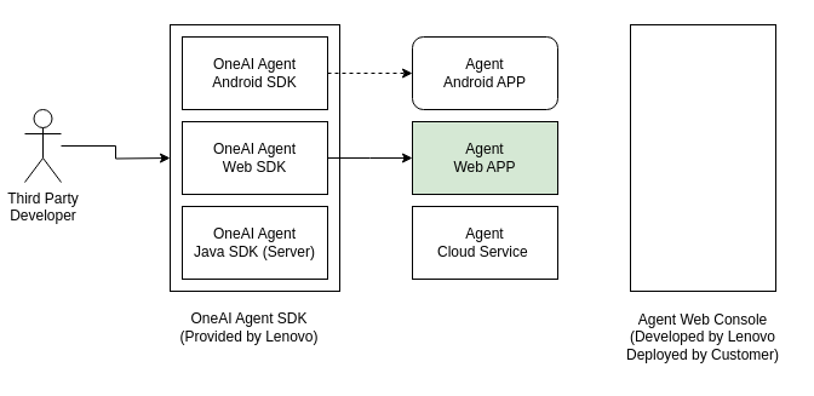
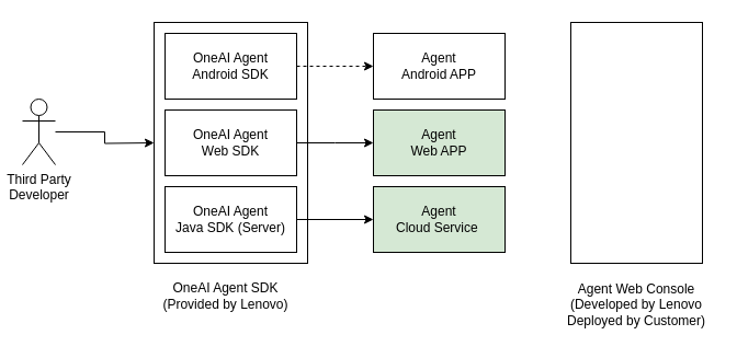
- <mxCell id="9" value="Agent&lt;div&gt;Android APP&lt;/div&gt;" style="whiteSpace=wrap;html=1;rounded=1;" vertex="1" parent="1"><mxGeometry x="340" y="30" width="120" height="60" as="geometry" /></mxCell>
+ <mxCell id="9" value="Agent&lt;div&gt;Android APP&lt;/div&gt;" style="rounded=0;whiteSpace=wrap;html=1;" vertex="1" parent="1"><mxGeometry x="340" y="30" width="120" height="60" as="geometry" /></mxCell>
+ <mxCell id="13" style="edgeStyle=orthogonalEdgeStyle;rounded=0;orthogonalLoop=1;jettySize=auto;html=1;exitX=1;exitY=0.5;exitDx=0;exitDy=0;entryX=0;entryY=0.5;entryDx=0;entryDy=0;" edge="1" parent="1" source="8" target="11"><mxGeometry relative="1" as="geometry"><mxPoint x="280" y="140" as="sourcePoint" /><mxPoint x="350" y="140" as="targetPoint" /></mxGeometry></mxCell>
- <mxCell id="11" value="&lt;div&gt;Agent&lt;/div&gt;Cloud Service&amp;nbsp;" style="rounded=0;whiteSpace=wrap;html=1;" vertex="1" parent="1"><mxGeometry x="340" y="170" width="120" height="60" as="geometry" /></mxCell>
+ <mxCell id="11" value="&lt;div&gt;Agent&lt;/div&gt;Cloud Service&amp;nbsp;" style="rounded=0;whiteSpace=wrap;html=1;fillColor=#d5e8d4;" vertex="1" parent="1"><mxGeometry x="340" y="170" width="120" height="60" as="geometry" /></mxCell>
